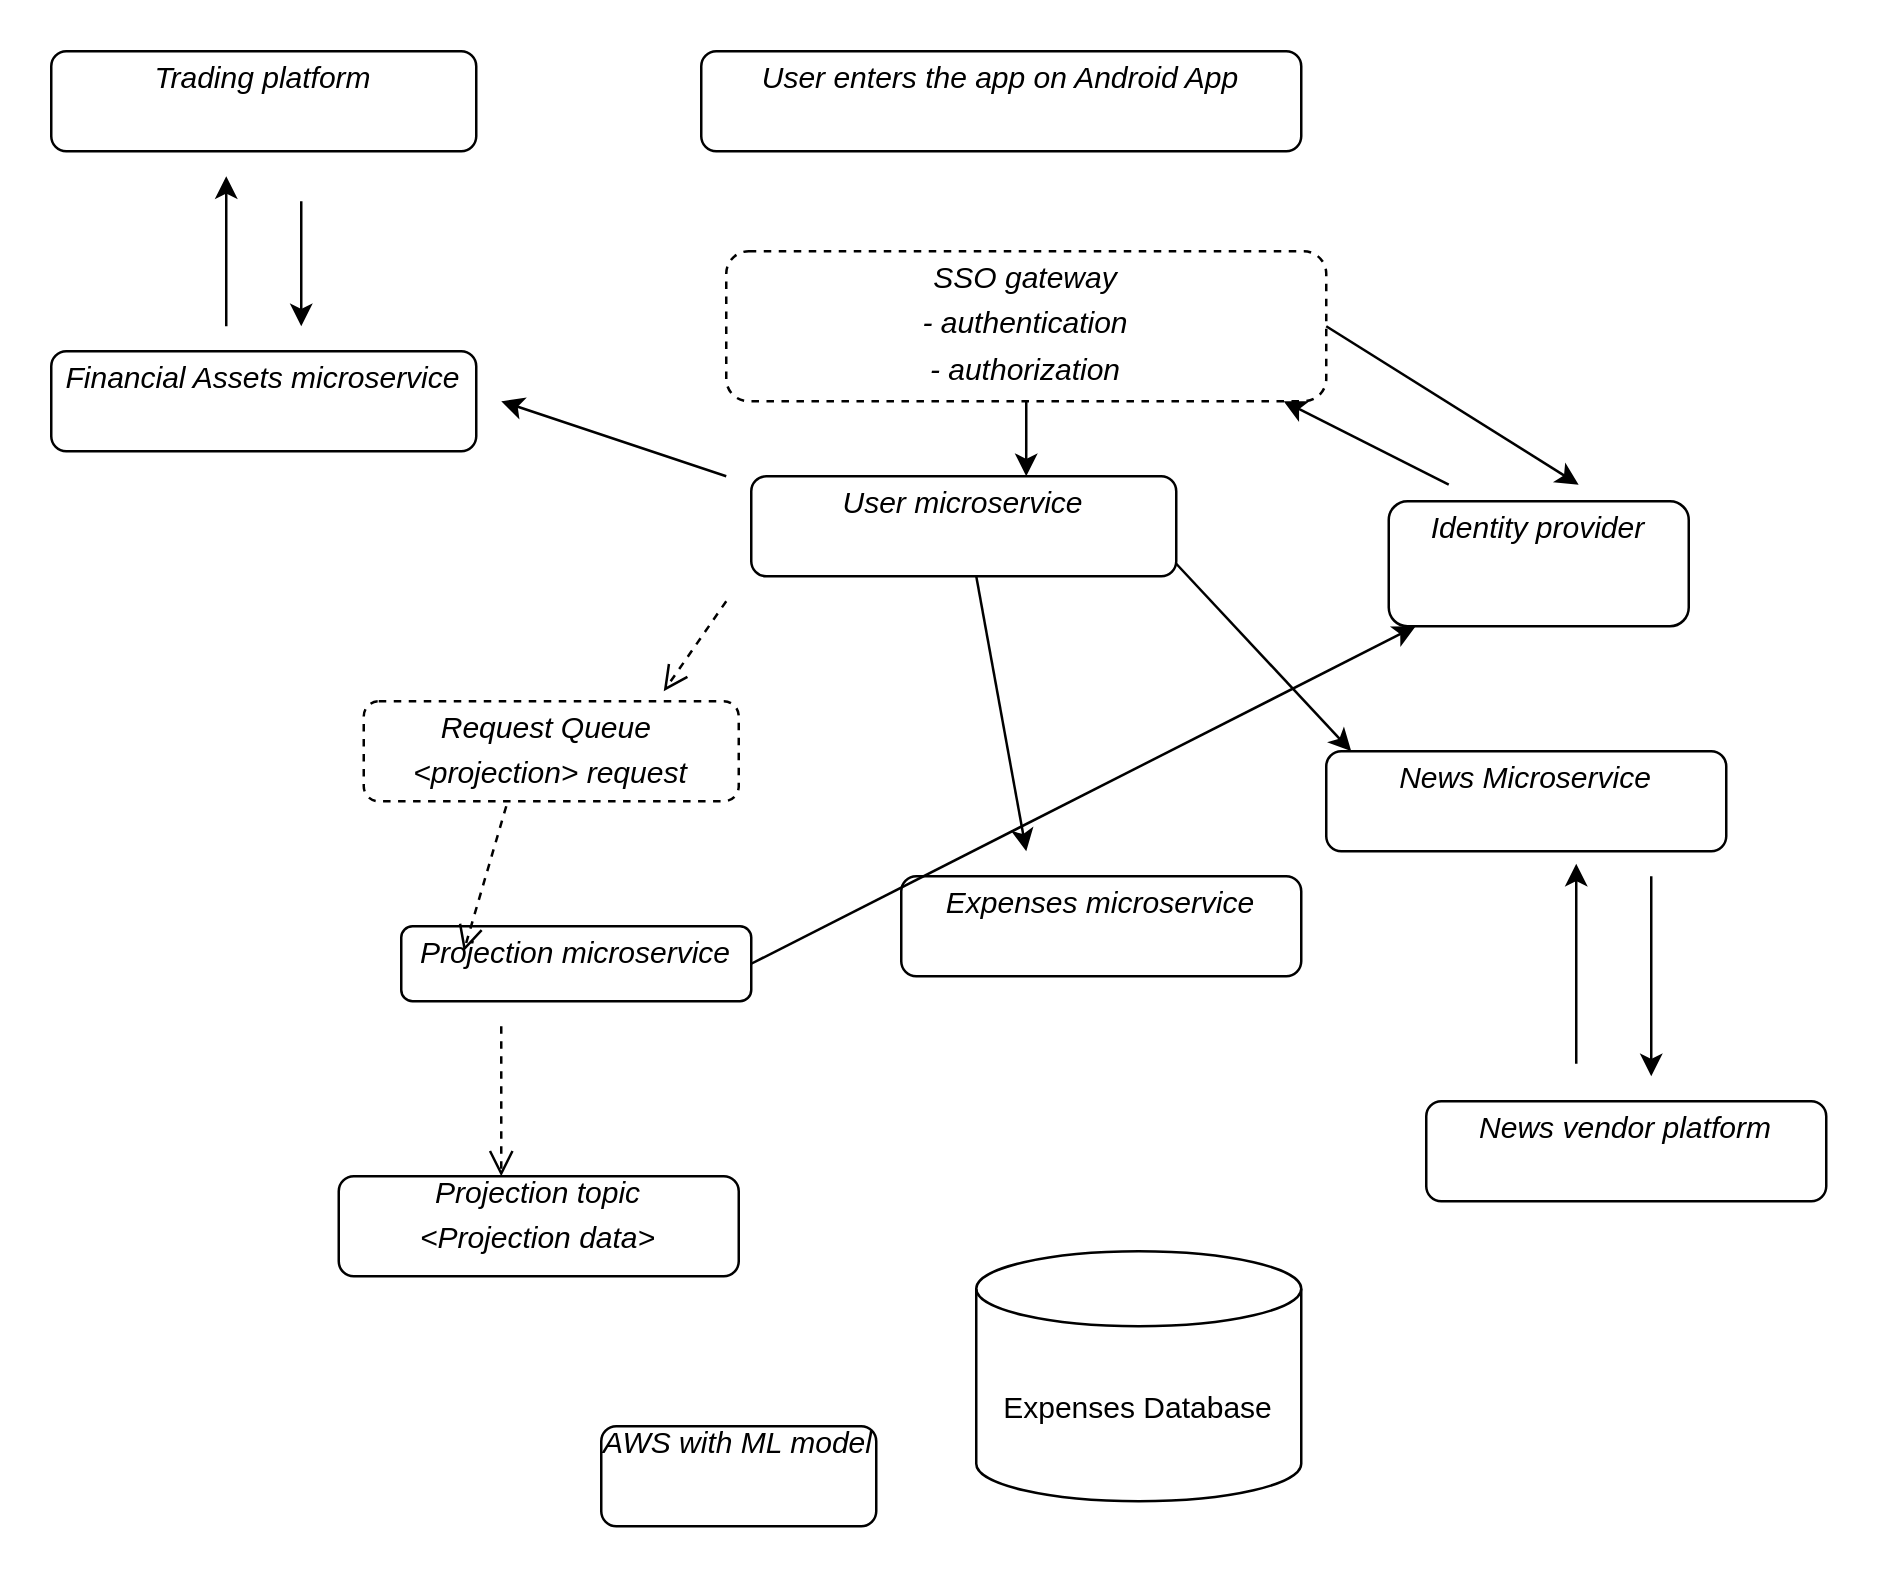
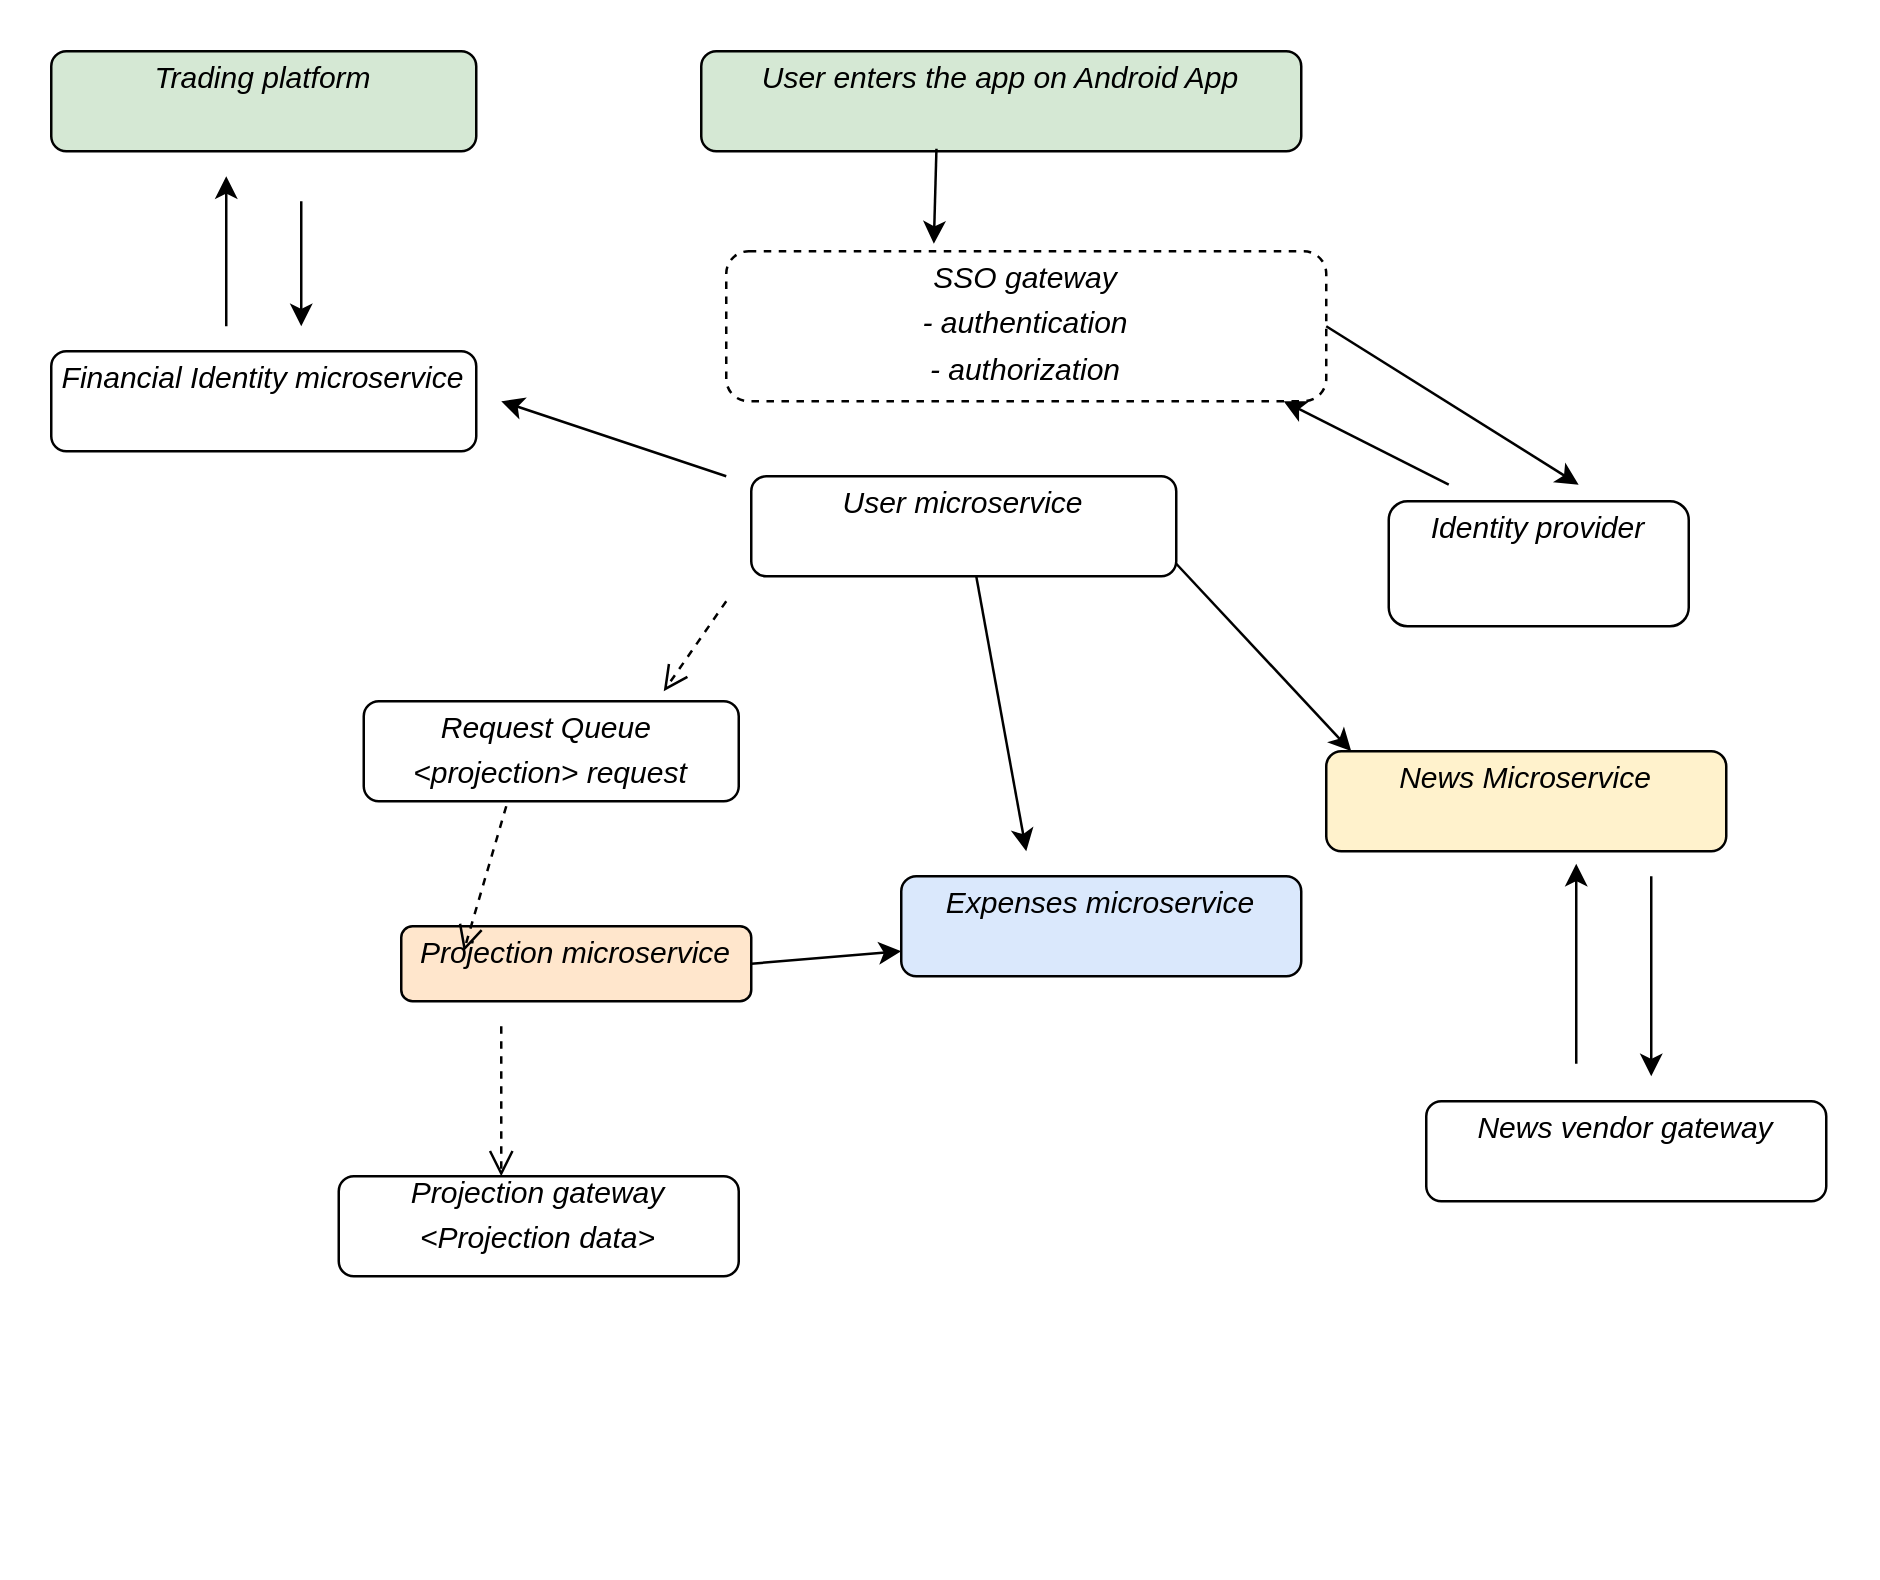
- <mxCell id="30" value="&lt;p style=&quot;margin:0px;margin-top:4px;text-align:center;&quot;&gt;&lt;i&gt;Trading platform&lt;/i&gt;&lt;/p&gt;" style="verticalAlign=top;align=left;overflow=fill;fontSize=12;fontFamily=Helvetica;html=1;rounded=1;shadow=0;comic=0;labelBackgroundColor=none;strokeWidth=1" vertex="1" parent="1"><mxGeometry x="20" y="20" width="170" height="40" as="geometry" /></mxCell>
+ <mxCell id="30" value="&lt;p style=&quot;margin:0px;margin-top:4px;text-align:center;&quot;&gt;&lt;i&gt;Trading platform&lt;/i&gt;&lt;/p&gt;" style="verticalAlign=top;align=left;overflow=fill;fontSize=12;fontFamily=Helvetica;html=1;rounded=1;shadow=0;comic=0;labelBackgroundColor=none;strokeWidth=1;fillColor=#d5e8d4;" vertex="1" parent="1"><mxGeometry x="20" y="20" width="170" height="40" as="geometry" /></mxCell>
- <mxCell id="14" value="&lt;p style=&quot;margin:0px;margin-top:4px;text-align:center;&quot;&gt;&lt;i&gt;User enters the app on Android App&lt;/i&gt;&lt;/p&gt;" style="verticalAlign=top;align=left;overflow=fill;fontSize=12;fontFamily=Helvetica;html=1;rounded=1;shadow=0;comic=0;labelBackgroundColor=none;strokeWidth=1" parent="1" vertex="1"><mxGeometry x="280" y="20" width="240" height="40" as="geometry" /></mxCell>
+ <mxCell id="14" value="&lt;p style=&quot;margin:0px;margin-top:4px;text-align:center;&quot;&gt;&lt;i&gt;User enters the app on Android App&lt;/i&gt;&lt;/p&gt;" style="verticalAlign=top;align=left;overflow=fill;fontSize=12;fontFamily=Helvetica;html=1;rounded=1;shadow=0;comic=0;labelBackgroundColor=none;strokeWidth=1;fillColor=#d5e8d4;" parent="1" vertex="1"><mxGeometry x="280" y="20" width="240" height="40" as="geometry" /></mxCell>
+ <mxCell id="17" value="" style="endArrow=classic;html=1;rounded=0;exitX=0.392;exitY=0.975;exitDx=0;exitDy=0;exitPerimeter=0;entryX=0.346;entryY=-0.05;entryDx=0;entryDy=0;entryPerimeter=0;" parent="1" source="14" target="16" edge="1"><mxGeometry width="50" height="50" relative="1" as="geometry"><mxPoint x="360" y="130" as="sourcePoint" /><mxPoint x="410" y="80" as="targetPoint" /></mxGeometry></mxCell>
- <mxCell id="27" value="&lt;p style=&quot;margin:0px;margin-top:4px;text-align:center;&quot;&gt;&lt;i&gt;Financial Assets microservice&lt;/i&gt;&lt;/p&gt;" style="verticalAlign=top;align=left;overflow=fill;fontSize=12;fontFamily=Helvetica;html=1;rounded=1;shadow=0;comic=0;labelBackgroundColor=none;strokeWidth=1" vertex="1" parent="1"><mxGeometry x="20" y="140" width="170" height="40" as="geometry" /></mxCell>
+ <mxCell id="27" value="&lt;p style=&quot;margin:0px;margin-top:4px;text-align:center;&quot;&gt;&lt;i&gt;Financial Identity microservice&lt;/i&gt;&lt;/p&gt;" style="verticalAlign=top;align=left;overflow=fill;fontSize=12;fontFamily=Helvetica;html=1;rounded=1;shadow=0;comic=0;labelBackgroundColor=none;strokeWidth=1" vertex="1" parent="1"><mxGeometry x="20" y="140" width="170" height="40" as="geometry" /></mxCell>
- <mxCell id="15" style="edgeStyle=orthogonalEdgeStyle;rounded=0;orthogonalLoop=1;jettySize=auto;html=1;entryX=0.647;entryY=0;entryDx=0;entryDy=0;entryPerimeter=0;" parent="1" source="16" target="2" edge="1"><mxGeometry relative="1" as="geometry" /></mxCell>
- <mxCell id="4" value="&lt;p style=&quot;margin:0px;margin-top:4px;text-align:center;&quot;&gt;&lt;i&gt;Request Queue&amp;nbsp;&lt;/i&gt;&lt;/p&gt;&lt;p style=&quot;margin:0px;margin-top:4px;text-align:center;&quot;&gt;&lt;i&gt;&amp;lt;projection&amp;gt; request&lt;/i&gt;&lt;/p&gt;" style="verticalAlign=top;align=left;overflow=fill;fontSize=12;fontFamily=Helvetica;html=1;rounded=1;shadow=0;comic=0;labelBackgroundColor=none;strokeWidth=1;dashed=1;" parent="1" vertex="1"><mxGeometry x="145" y="280" width="150" height="40" as="geometry" /></mxCell>
+ <mxCell id="4" value="&lt;p style=&quot;margin:0px;margin-top:4px;text-align:center;&quot;&gt;&lt;i&gt;Request Queue&amp;nbsp;&lt;/i&gt;&lt;/p&gt;&lt;p style=&quot;margin:0px;margin-top:4px;text-align:center;&quot;&gt;&lt;i&gt;&amp;lt;projection&amp;gt; request&lt;/i&gt;&lt;/p&gt;" style="verticalAlign=top;align=left;overflow=fill;fontSize=12;fontFamily=Helvetica;html=1;rounded=1;shadow=0;comic=0;labelBackgroundColor=none;strokeWidth=1" parent="1" vertex="1"><mxGeometry x="145" y="280" width="150" height="40" as="geometry" /></mxCell>
- <mxCell id="22" value="&lt;p style=&quot;margin:0px;margin-top:4px;text-align:center;&quot;&gt;&lt;i&gt;News Microservice&lt;/i&gt;&lt;/p&gt;" style="verticalAlign=top;align=left;overflow=fill;fontSize=12;fontFamily=Helvetica;html=1;rounded=1;shadow=0;comic=0;labelBackgroundColor=none;strokeWidth=1" vertex="1" parent="1"><mxGeometry x="530" y="300" width="160" height="40" as="geometry" /></mxCell>
+ <mxCell id="22" value="&lt;p style=&quot;margin:0px;margin-top:4px;text-align:center;&quot;&gt;&lt;i&gt;News Microservice&lt;/i&gt;&lt;/p&gt;" style="verticalAlign=top;align=left;overflow=fill;fontSize=12;fontFamily=Helvetica;html=1;rounded=1;shadow=0;comic=0;labelBackgroundColor=none;strokeWidth=1;fillColor=#fff2cc;" vertex="1" parent="1"><mxGeometry x="530" y="300" width="160" height="40" as="geometry" /></mxCell>
- <mxCell id="10" value="" style="endArrow=classic;html=1;rounded=0;fontSize=16;exitX=1;exitY=0.5;exitDx=0;exitDy=0;" parent="1" source="5" target="18" edge="1"><mxGeometry width="50" height="50" relative="1" as="geometry"><mxPoint x="340" y="480" as="sourcePoint" /><mxPoint x="470" y="390" as="targetPoint" /></mxGeometry></mxCell>
+ <mxCell id="10" value="" style="endArrow=classic;html=1;rounded=0;fontSize=16;exitX=1;exitY=0.5;exitDx=0;exitDy=0;entryX=0;entryY=0.75;entryDx=0;entryDy=0;" parent="1" source="5" target="8" edge="1"><mxGeometry width="50" height="50" relative="1" as="geometry"><mxPoint x="340" y="480" as="sourcePoint" /><mxPoint x="470" y="390" as="targetPoint" /></mxGeometry></mxCell>
- <mxCell id="8" value="&lt;p style=&quot;margin:0px;margin-top:4px;text-align:center;&quot;&gt;&lt;i&gt;Expenses microservice&lt;/i&gt;&lt;/p&gt;" style="verticalAlign=top;align=left;overflow=fill;fontSize=12;fontFamily=Helvetica;html=1;rounded=1;shadow=0;comic=0;labelBackgroundColor=none;strokeWidth=1" parent="1" vertex="1"><mxGeometry x="360" y="350" width="160" height="40" as="geometry" /></mxCell>
+ <mxCell id="8" value="&lt;p style=&quot;margin:0px;margin-top:4px;text-align:center;&quot;&gt;&lt;i&gt;Expenses microservice&lt;/i&gt;&lt;/p&gt;" style="verticalAlign=top;align=left;overflow=fill;fontSize=12;fontFamily=Helvetica;html=1;rounded=1;shadow=0;comic=0;labelBackgroundColor=none;strokeWidth=1;fillColor=#dae8fc;" parent="1" vertex="1"><mxGeometry x="360" y="350" width="160" height="40" as="geometry" /></mxCell>
- <mxCell id="5" value="&lt;p style=&quot;margin:0px;margin-top:4px;text-align:center;&quot;&gt;&lt;i&gt;Projection microservice&lt;/i&gt;&lt;/p&gt;" style="verticalAlign=top;align=left;overflow=fill;fontSize=12;fontFamily=Helvetica;html=1;rounded=1;shadow=0;comic=0;labelBackgroundColor=none;strokeWidth=1" parent="1" vertex="1"><mxGeometry x="160" y="370" width="140" height="30" as="geometry" /></mxCell>
+ <mxCell id="5" value="&lt;p style=&quot;margin:0px;margin-top:4px;text-align:center;&quot;&gt;&lt;i&gt;Projection microservice&lt;/i&gt;&lt;/p&gt;" style="verticalAlign=top;align=left;overflow=fill;fontSize=12;fontFamily=Helvetica;html=1;rounded=1;shadow=0;comic=0;labelBackgroundColor=none;strokeWidth=1;fillColor=#ffe6cc;" parent="1" vertex="1"><mxGeometry x="160" y="370" width="140" height="30" as="geometry" /></mxCell>
- <mxCell id="24" value="&lt;p style=&quot;margin:0px;margin-top:4px;text-align:center;&quot;&gt;&lt;i&gt;News vendor platform&lt;/i&gt;&lt;/p&gt;" style="verticalAlign=top;align=left;overflow=fill;fontSize=12;fontFamily=Helvetica;html=1;rounded=1;shadow=0;comic=0;labelBackgroundColor=none;strokeWidth=1" vertex="1" parent="1"><mxGeometry x="570" y="440" width="160" height="40" as="geometry" /></mxCell>
+ <mxCell id="24" value="&lt;p style=&quot;margin:0px;margin-top:4px;text-align:center;&quot;&gt;&lt;i&gt;News vendor gateway&lt;/i&gt;&lt;/p&gt;" style="verticalAlign=top;align=left;overflow=fill;fontSize=12;fontFamily=Helvetica;html=1;rounded=1;shadow=0;comic=0;labelBackgroundColor=none;strokeWidth=1" vertex="1" parent="1"><mxGeometry x="570" y="440" width="160" height="40" as="geometry" /></mxCell>
- <mxCell id="12" value="&lt;div style=&quot;text-align: center;&quot;&gt;&lt;span style=&quot;background-color: initial;&quot;&gt;&lt;i&gt;Projection&amp;nbsp;&lt;/i&gt;&lt;/span&gt;&lt;i style=&quot;background-color: initial;&quot;&gt;topic&lt;/i&gt;&lt;br&gt;&lt;/div&gt;&lt;p style=&quot;margin:0px;margin-top:4px;text-align:center;&quot;&gt;&lt;i&gt;&amp;lt;Projection data&amp;gt;&lt;/i&gt;&lt;/p&gt;" style="verticalAlign=top;align=left;overflow=fill;fontSize=12;fontFamily=Helvetica;html=1;rounded=1;shadow=0;comic=0;labelBackgroundColor=none;strokeWidth=1" parent="1" vertex="1"><mxGeometry x="135" y="470" width="160" height="40" as="geometry" /></mxCell>
+ <mxCell id="12" value="&lt;div style=&quot;text-align: center;&quot;&gt;&lt;span style=&quot;background-color: initial;&quot;&gt;&lt;i&gt;Projection&amp;nbsp;&lt;/i&gt;&lt;/span&gt;&lt;i style=&quot;background-color: initial;&quot;&gt;gateway&lt;/i&gt;&lt;br&gt;&lt;/div&gt;&lt;p style=&quot;margin:0px;margin-top:4px;text-align:center;&quot;&gt;&lt;i&gt;&amp;lt;Projection data&amp;gt;&lt;/i&gt;&lt;/p&gt;" style="verticalAlign=top;align=left;overflow=fill;fontSize=12;fontFamily=Helvetica;html=1;rounded=1;shadow=0;comic=0;labelBackgroundColor=none;strokeWidth=1" parent="1" vertex="1"><mxGeometry x="135" y="470" width="160" height="40" as="geometry" /></mxCell>
- <mxCell id="9" value="Expenses Database" style="shape=cylinder3;whiteSpace=wrap;html=1;boundedLbl=1;backgroundOutline=1;size=15;" parent="1" vertex="1"><mxGeometry x="390" y="500" width="130" height="100" as="geometry" /></mxCell>
- <mxCell id="13" value="&lt;div style=&quot;text-align: center;&quot;&gt;&lt;i&gt;AWS with ML model&lt;/i&gt;&lt;/div&gt;" style="verticalAlign=top;align=left;overflow=fill;fontSize=12;fontFamily=Helvetica;html=1;rounded=1;shadow=0;comic=0;labelBackgroundColor=none;strokeWidth=1" parent="1" vertex="1"><mxGeometry x="240" y="570" width="110" height="40" as="geometry" /></mxCell>
